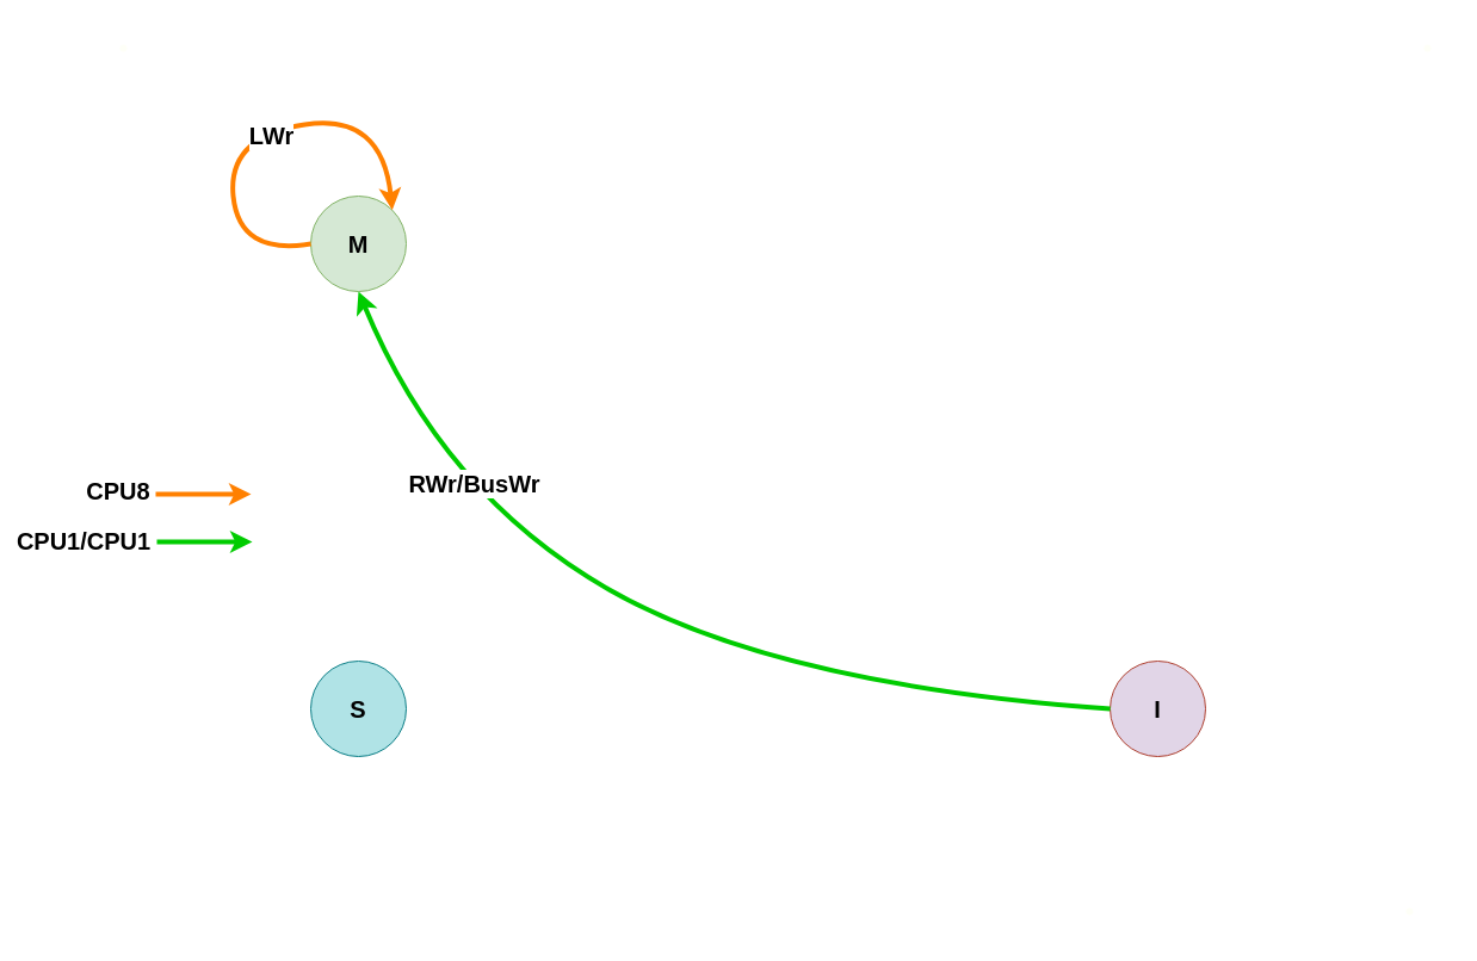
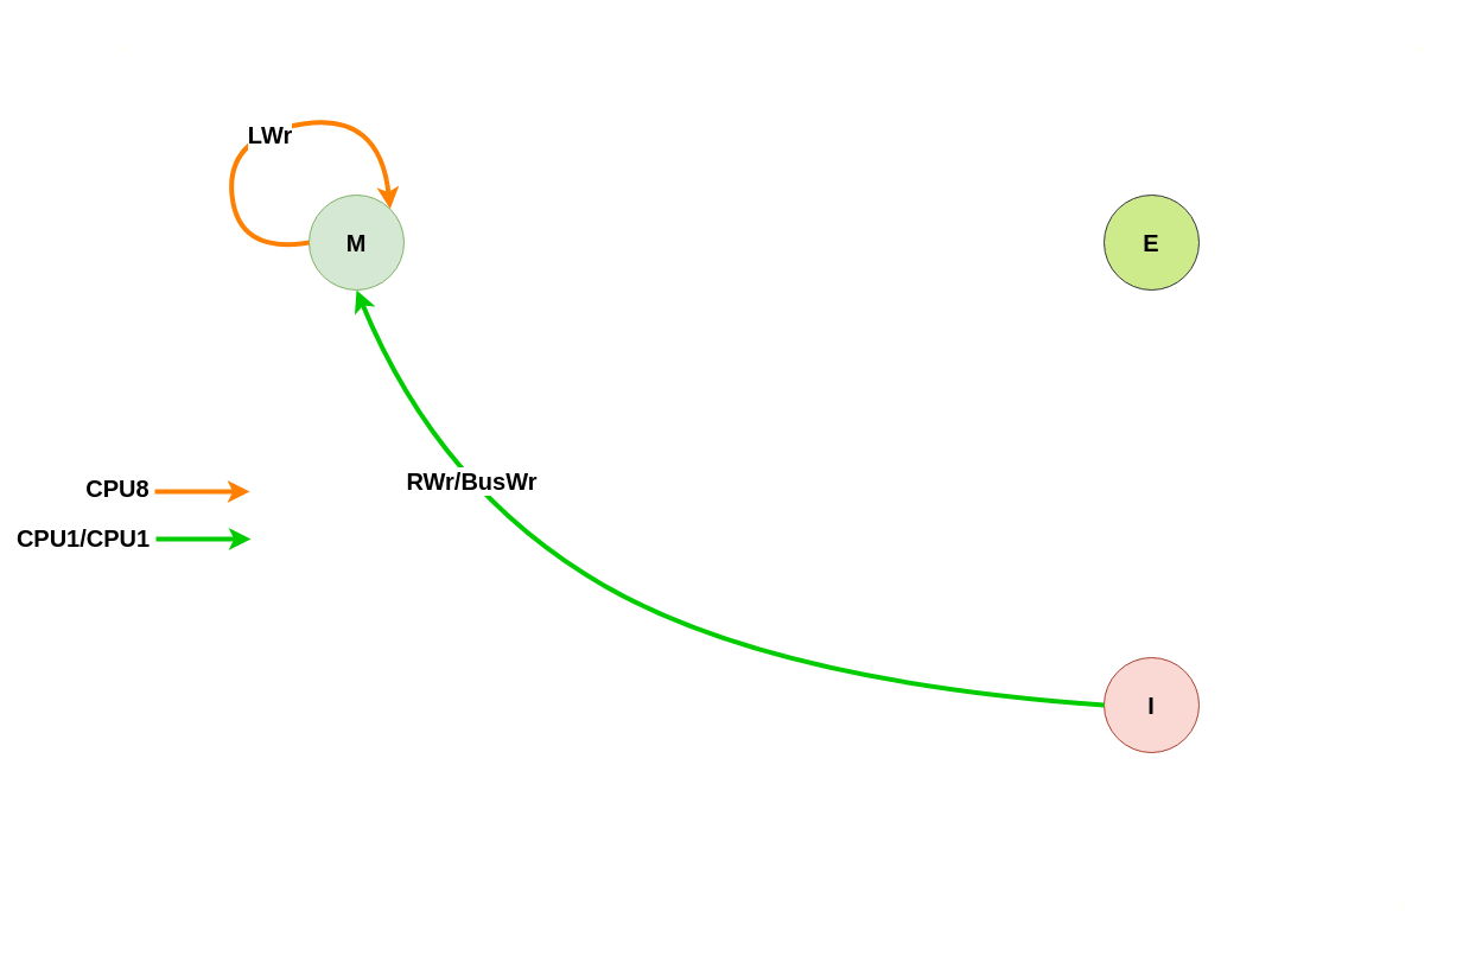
+ <mxCell id="3" value="E" style="ellipse;whiteSpace=wrap;html=1;aspect=fixed;fontStyle=1;fontSize=20;fillColor=#cdeb8b;strokeColor=#36393d;" parent="1" vertex="1"><mxGeometry x="930" y="164" width="80" height="80" as="geometry" /></mxCell>
- <mxCell id="4" value="S" style="ellipse;whiteSpace=wrap;html=1;aspect=fixed;fontStyle=1;fontSize=20;fillColor=#b0e3e6;strokeColor=#0e8088;" parent="1" vertex="1"><mxGeometry x="260" y="554" width="80" height="80" as="geometry" /></mxCell>
- <mxCell id="5" value="I" style="ellipse;whiteSpace=wrap;html=1;aspect=fixed;fontStyle=1;fontSize=20;fillColor=#e1d5e7;strokeColor=#ae4132;" parent="1" vertex="1"><mxGeometry x="930" y="554" width="80" height="80" as="geometry" /></mxCell>
+ <mxCell id="5" value="I" style="ellipse;whiteSpace=wrap;html=1;aspect=fixed;fontStyle=1;fontSize=20;fillColor=#fad9d5;strokeColor=#ae4132;" parent="1" vertex="1"><mxGeometry x="930" y="554" width="80" height="80" as="geometry" /></mxCell>
